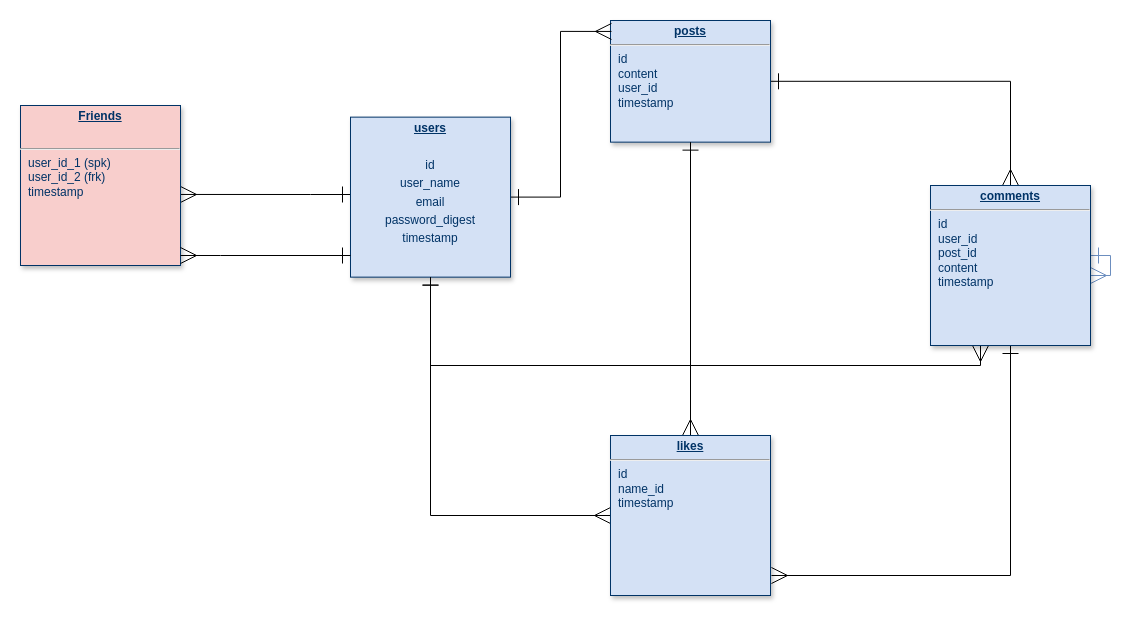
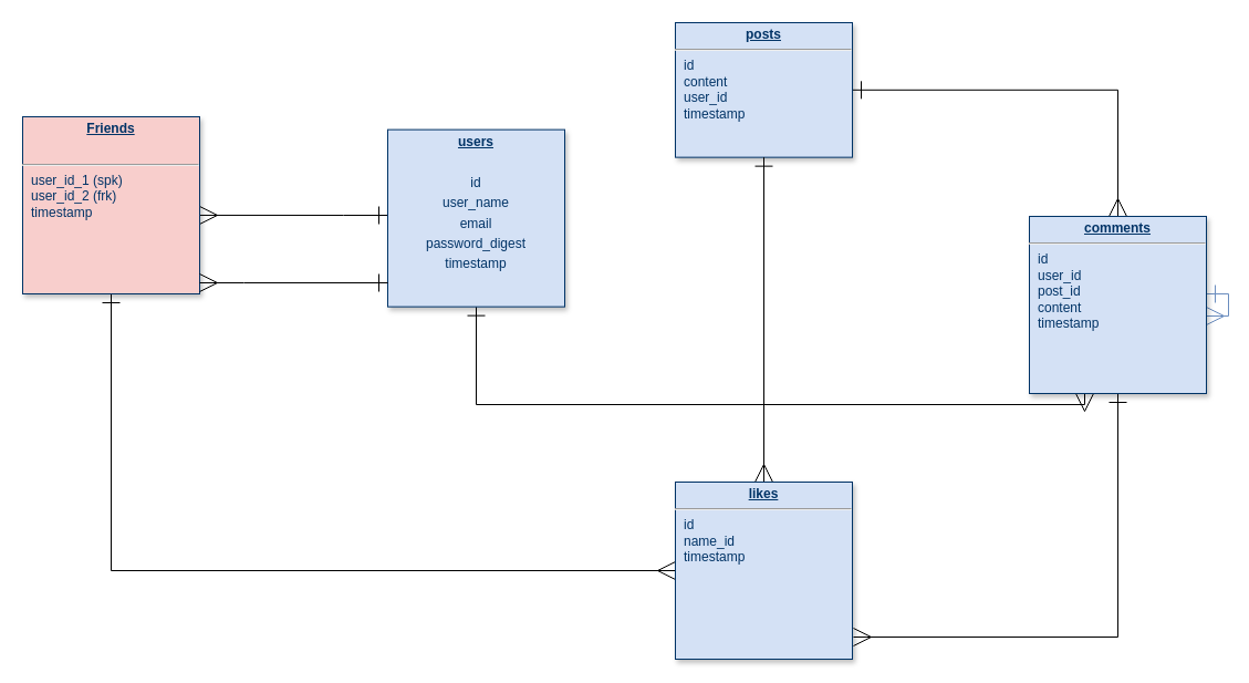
- <mxCell id="8" style="edgeStyle=orthogonalEdgeStyle;rounded=0;orthogonalLoop=1;jettySize=auto;html=1;entryX=0.006;entryY=0.09;entryDx=0;entryDy=0;entryPerimeter=0;startArrow=ERone;startFill=0;endArrow=ERmany;endFill=0;endSize=14;startSize=14;" edge="1" parent="1" source="10" target="3"><mxGeometry relative="1" as="geometry" /></mxCell>
- <mxCell id="7" value="&lt;p style=&quot;margin: 0px ; margin-top: 4px ; text-align: center ; text-decoration: underline&quot;&gt;&lt;b&gt;comments&lt;/b&gt;&lt;/p&gt;&lt;hr&gt;&lt;p style=&quot;margin: 0px ; margin-left: 8px&quot;&gt;id&lt;/p&gt;&lt;p style=&quot;margin: 0px ; margin-left: 8px&quot;&gt;user_id&lt;/p&gt;&lt;p style=&quot;margin: 0px ; margin-left: 8px&quot;&gt;&lt;span&gt;post_id&lt;/span&gt;&lt;br&gt;&lt;/p&gt;&lt;p style=&quot;margin: 0px ; margin-left: 8px&quot;&gt;content&lt;/p&gt;&lt;p style=&quot;margin: 0px ; margin-left: 8px&quot;&gt;timestamp&lt;/p&gt;&lt;p style=&quot;margin: 0px ; margin-left: 8px&quot;&gt;&lt;br&gt;&lt;/p&gt;" style="verticalAlign=top;align=left;overflow=fill;fontSize=12;fontFamily=Helvetica;html=1;strokeColor=#003366;shadow=1;fillColor=#D4E1F5;fontColor=#003366" parent="1" vertex="1"><mxGeometry x="930" y="185" width="160" height="160" as="geometry" /></mxCell>
+ <mxCell id="7" value="&lt;p style=&quot;margin: 0px ; margin-top: 4px ; text-align: center ; text-decoration: underline&quot;&gt;&lt;b&gt;comments&lt;/b&gt;&lt;/p&gt;&lt;hr&gt;&lt;p style=&quot;margin: 0px ; margin-left: 8px&quot;&gt;id&lt;/p&gt;&lt;p style=&quot;margin: 0px ; margin-left: 8px&quot;&gt;user_id&lt;/p&gt;&lt;p style=&quot;margin: 0px ; margin-left: 8px&quot;&gt;&lt;span&gt;post_id&lt;/span&gt;&lt;br&gt;&lt;/p&gt;&lt;p style=&quot;margin: 0px ; margin-left: 8px&quot;&gt;content&lt;/p&gt;&lt;p style=&quot;margin: 0px ; margin-left: 8px&quot;&gt;timestamp&lt;/p&gt;&lt;p style=&quot;margin: 0px ; margin-left: 8px&quot;&gt;&lt;br&gt;&lt;/p&gt;" style="verticalAlign=top;align=left;overflow=fill;fontSize=12;fontFamily=Helvetica;html=1;strokeColor=#003366;shadow=1;fillColor=#D4E1F5;fontColor=#003366" parent="1" vertex="1"><mxGeometry x="930" y="195" width="160" height="160" as="geometry" /></mxCell>
- <mxCell id="11" style="edgeStyle=orthogonalEdgeStyle;rounded=0;orthogonalLoop=1;jettySize=auto;html=1;startArrow=ERmany;startFill=0;endArrow=ERone;endFill=0;startSize=14;endSize=14;" edge="1" parent="1" source="13" target="10"><mxGeometry relative="1" as="geometry" /></mxCell>
+ <mxCell id="11" style="edgeStyle=orthogonalEdgeStyle;rounded=0;orthogonalLoop=1;jettySize=auto;html=1;startArrow=ERmany;startFill=0;endArrow=ERone;endFill=0;startSize=14;endSize=14;" edge="1" parent="1" source="13" target="14"><mxGeometry relative="1" as="geometry" /></mxCell>
